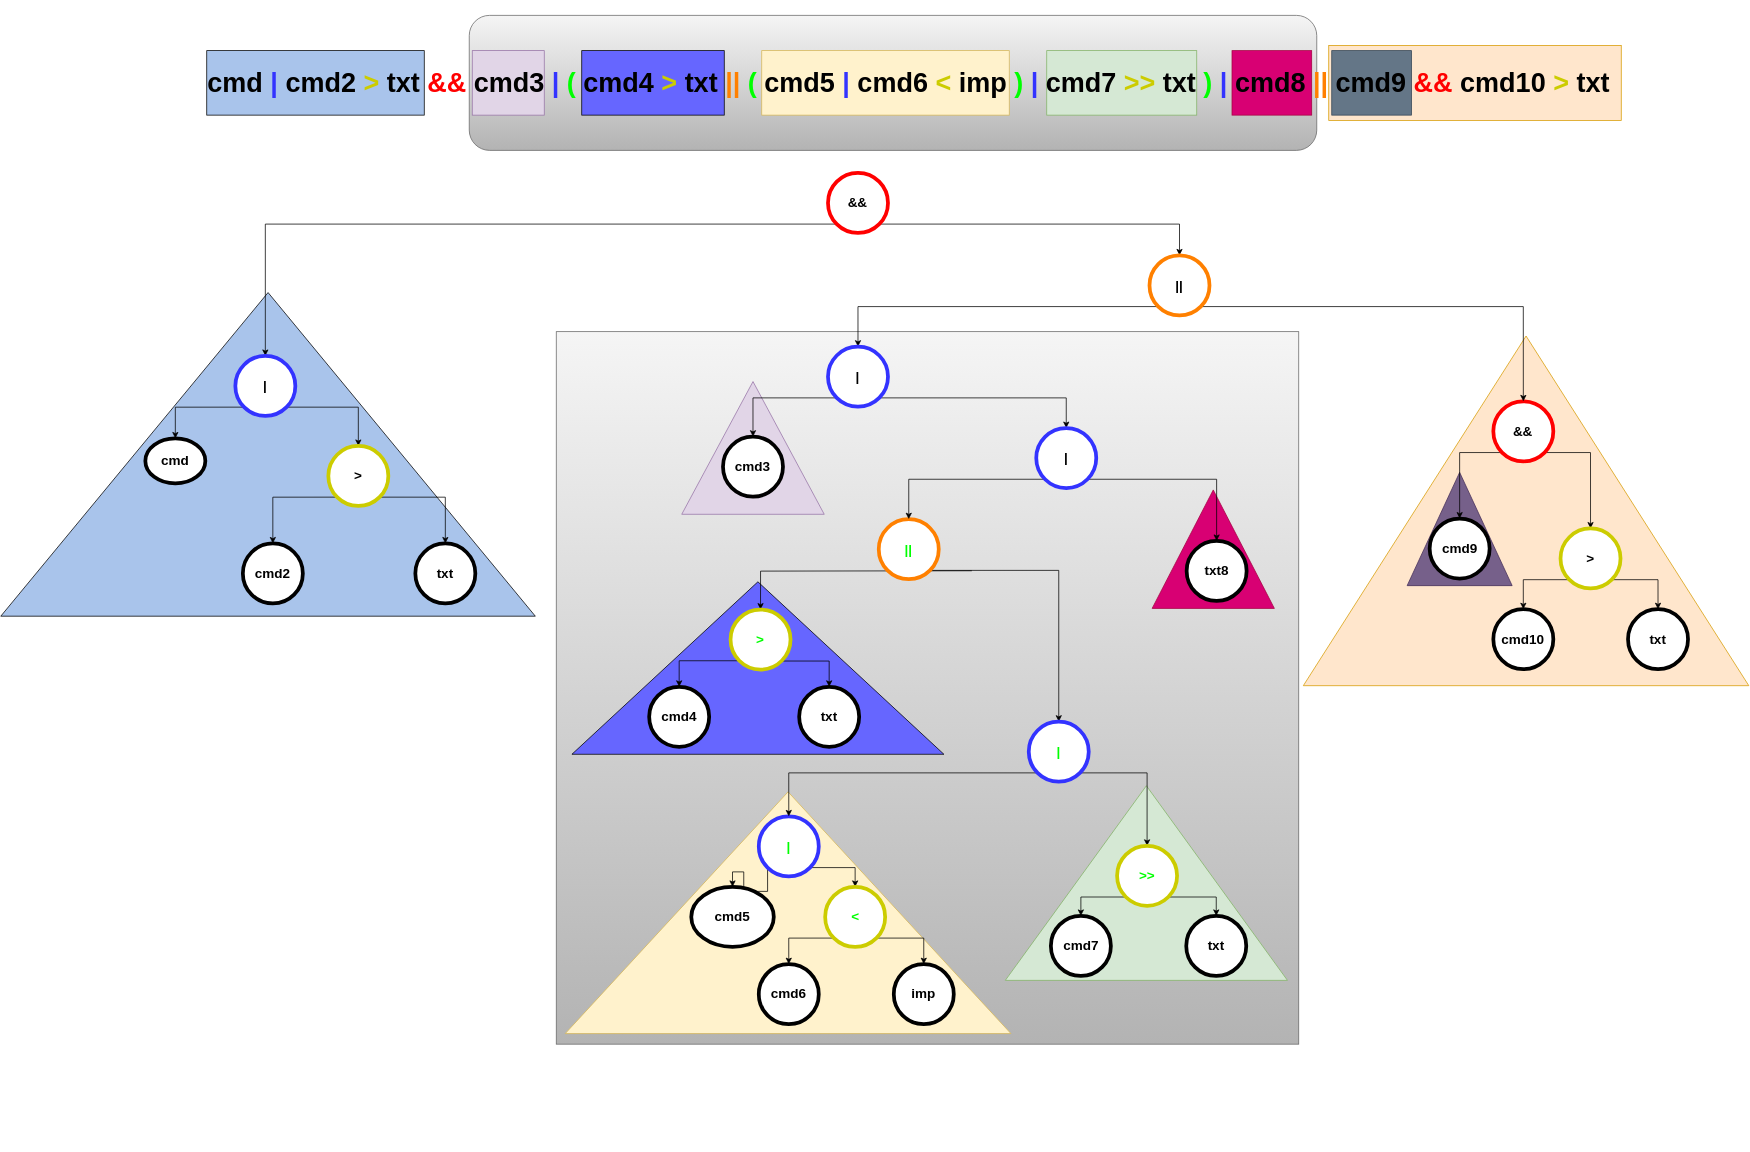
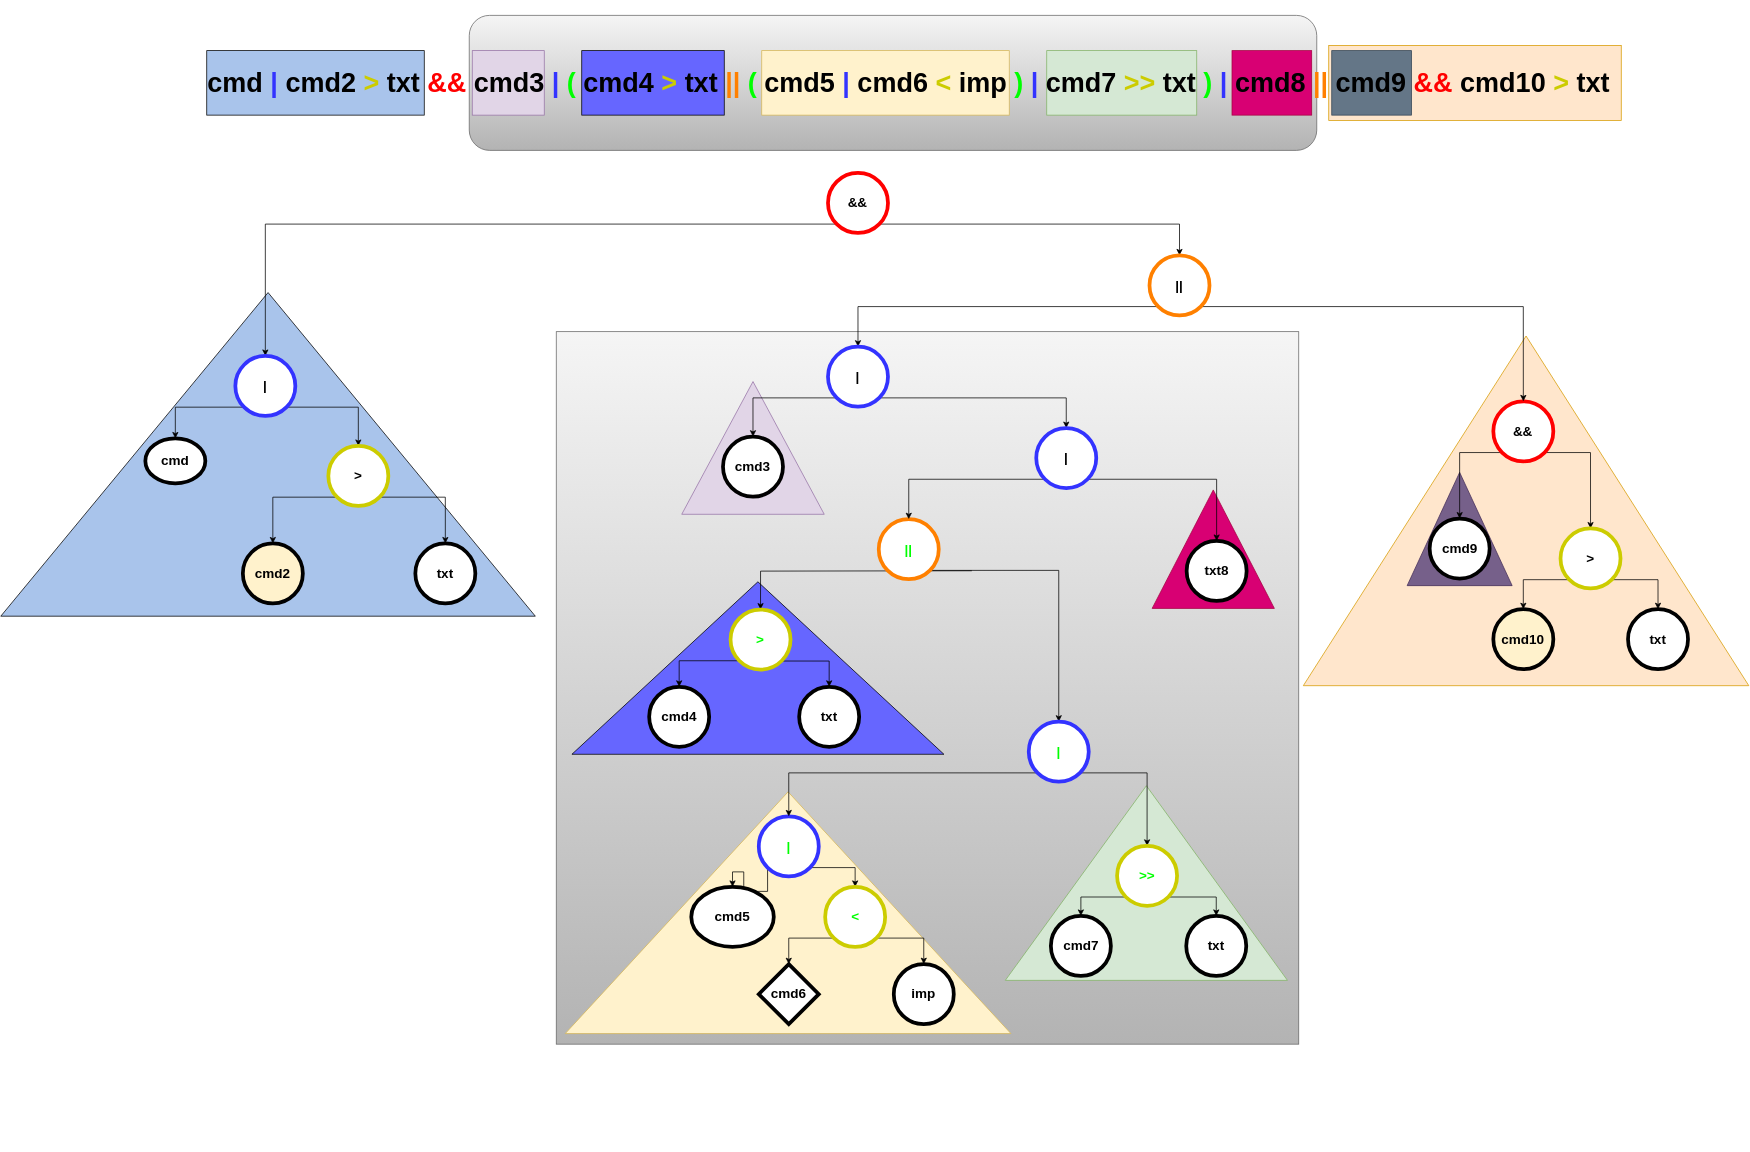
- <mxCell id="73" value="&lt;font style=&quot;font-size: 18px;&quot;&gt;&lt;b&gt;cmd2&lt;br&gt;&lt;/b&gt;&lt;/font&gt;" style="ellipse;whiteSpace=wrap;html=1;aspect=fixed;strokeColor=#000000;strokeWidth=5;" parent="1" vertex="1"><mxGeometry x="202.12" y="724.09" width="80" height="80" as="geometry" /></mxCell>
+ <mxCell id="73" value="&lt;font style=&quot;font-size: 18px;&quot;&gt;&lt;b&gt;cmd2&lt;br&gt;&lt;/b&gt;&lt;/font&gt;" style="ellipse;whiteSpace=wrap;html=1;aspect=fixed;strokeColor=#000000;strokeWidth=5;fillColor=#fff2cc;" parent="1" vertex="1"><mxGeometry x="202.12" y="724.09" width="80" height="80" as="geometry" /></mxCell>
- <mxCell id="72" value="&lt;font style=&quot;font-size: 18px;&quot;&gt;&lt;b&gt;cmd10&lt;br&gt;&lt;/b&gt;&lt;/font&gt;" style="ellipse;whiteSpace=wrap;html=1;aspect=fixed;strokeColor=#000000;strokeWidth=5;" parent="1" vertex="1"><mxGeometry x="1869.44" y="811.76" width="80" height="80" as="geometry" /></mxCell>
+ <mxCell id="72" value="&lt;font style=&quot;font-size: 18px;&quot;&gt;&lt;b&gt;cmd10&lt;br&gt;&lt;/b&gt;&lt;/font&gt;" style="ellipse;whiteSpace=wrap;html=1;aspect=fixed;strokeColor=#000000;strokeWidth=5;fillColor=#fff2cc;" parent="1" vertex="1"><mxGeometry x="1869.44" y="811.76" width="80" height="80" as="geometry" /></mxCell>
- <mxCell id="68" value="&lt;font style=&quot;font-size: 18px;&quot;&gt;&lt;b&gt;cmd6&lt;br&gt;&lt;/b&gt;&lt;/font&gt;" style="ellipse;whiteSpace=wrap;html=1;aspect=fixed;strokeColor=#000000;strokeWidth=5;" parent="1" vertex="1"><mxGeometry x="890.04" y="1285" width="80" height="80" as="geometry" /></mxCell>
+ <mxCell id="68" value="&lt;font style=&quot;font-size: 18px;&quot;&gt;&lt;b&gt;cmd6&lt;br&gt;&lt;/b&gt;&lt;/font&gt;" style="rhombus;whiteSpace=wrap;html=1;aspect=fixed;strokeColor=#000000;strokeWidth=5;" parent="1" vertex="1"><mxGeometry x="890.04" y="1285" width="80" height="80" as="geometry" /></mxCell>
